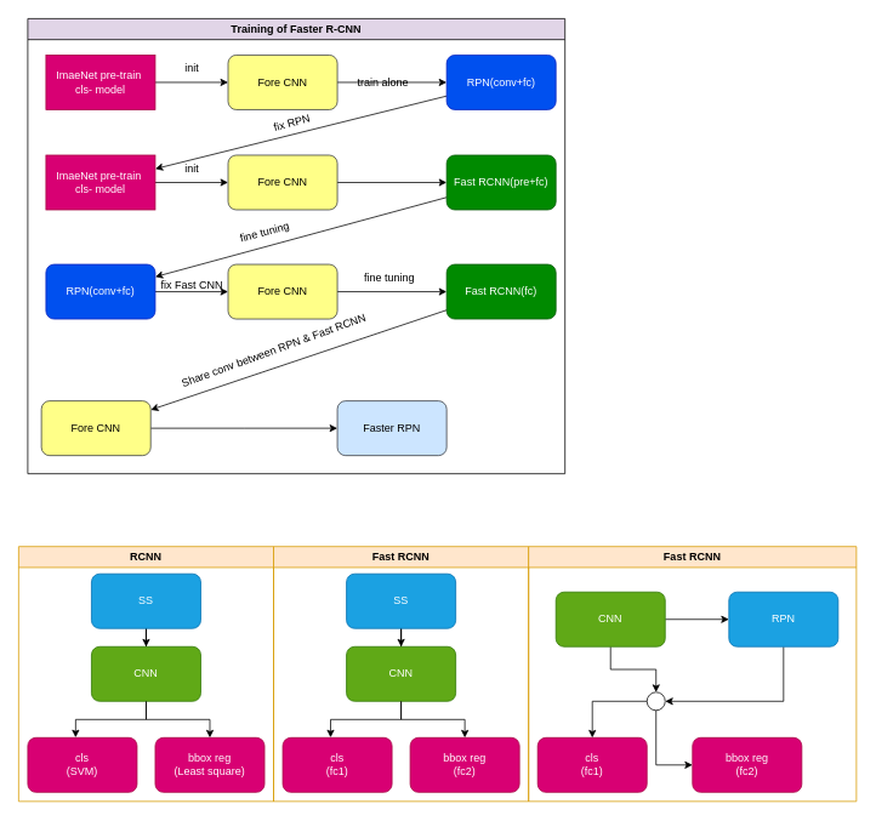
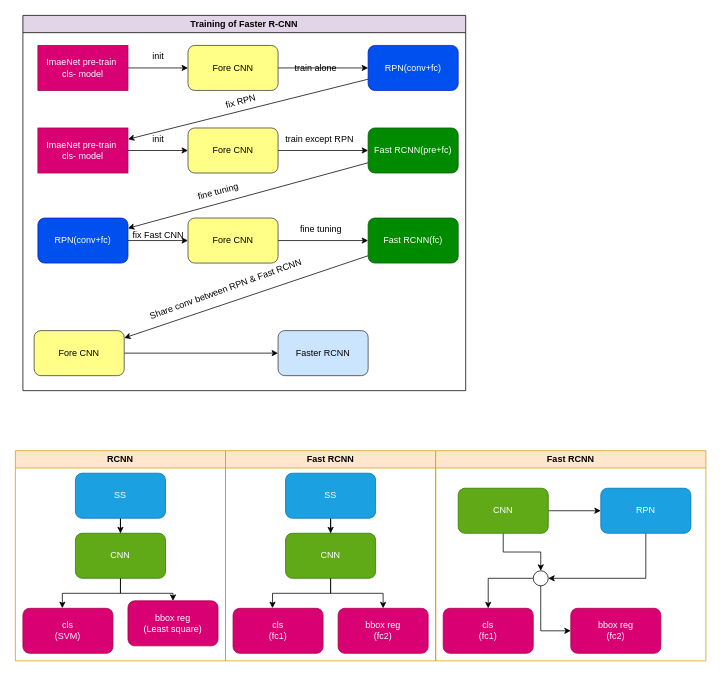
+ <mxCell id="27" value="train except RPN" style="text;html=1;align=center;verticalAlign=middle;resizable=0;points=[];autosize=1;strokeColor=none;fillColor=none;" parent="1" vertex="1"><mxGeometry x="370" y="170" width="110" height="30" as="geometry" /></mxCell>
- <mxCell id="40" value="Faster RPN" style="rounded=1;whiteSpace=wrap;html=1;fillColor=#cce5ff;strokeColor=#36393d;" parent="1" vertex="1"><mxGeometry x="370" y="440" width="120" height="60" as="geometry" /></mxCell>
+ <mxCell id="40" value="Faster RCNN" style="rounded=1;whiteSpace=wrap;html=1;fillColor=#cce5ff;strokeColor=#36393d;" parent="1" vertex="1"><mxGeometry x="370" y="440" width="120" height="60" as="geometry" /></mxCell>
- <mxCell id="8" value="bbox reg&lt;br&gt;(Least square)" style="rounded=1;whiteSpace=wrap;html=1;fillColor=#d80073;fontColor=#ffffff;strokeColor=#A50040;" vertex="1" parent="2"><mxGeometry x="150" y="210" width="120" height="60" as="geometry" /></mxCell>
+ <mxCell id="8" value="bbox reg&lt;br&gt;(Least square)" style="rounded=1;whiteSpace=wrap;html=1;fillColor=#d80073;fontColor=#ffffff;strokeColor=#A50040;" vertex="1" parent="2"><mxGeometry x="150" y="200" width="120" height="60" as="geometry" /></mxCell>
